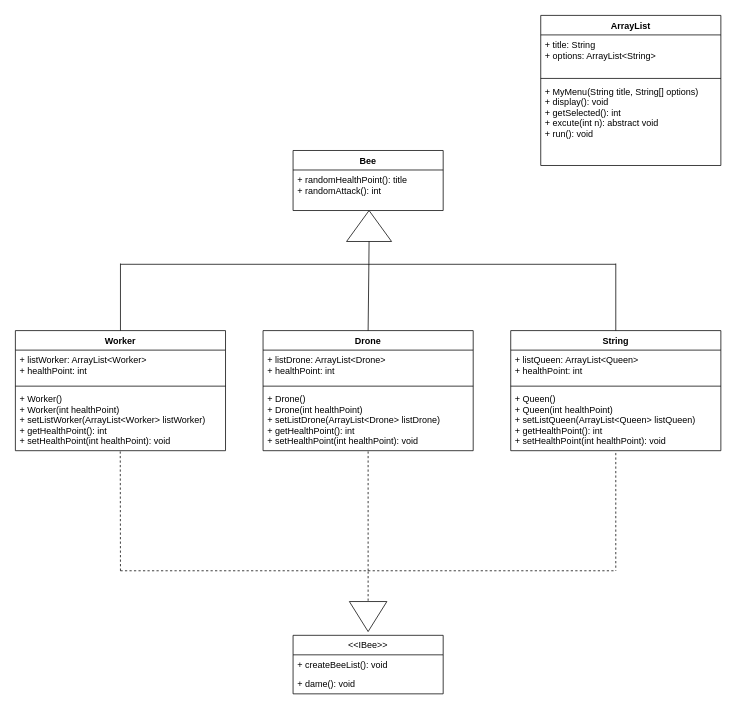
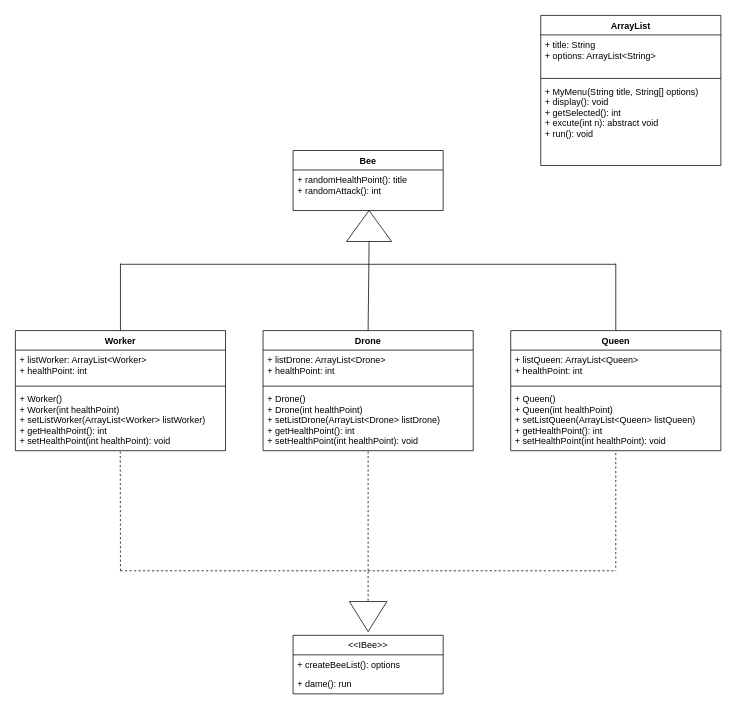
- <mxCell id="7" value="String" style="swimlane;fontStyle=1;align=center;verticalAlign=top;childLayout=stackLayout;horizontal=1;startSize=26;horizontalStack=0;resizeParent=1;resizeParentMax=0;resizeLast=0;collapsible=1;marginBottom=0;" parent="1" vertex="1"><mxGeometry x="680" y="440" width="280" height="160" as="geometry" /></mxCell>
+ <mxCell id="7" value="Queen" style="swimlane;fontStyle=1;align=center;verticalAlign=top;childLayout=stackLayout;horizontal=1;startSize=26;horizontalStack=0;resizeParent=1;resizeParentMax=0;resizeLast=0;collapsible=1;marginBottom=0;" parent="1" vertex="1"><mxGeometry x="680" y="440" width="280" height="160" as="geometry" /></mxCell>
- <mxCell id="5" value="+ createBeeList(): void" style="text;strokeColor=none;fillColor=none;align=left;verticalAlign=top;spacingLeft=4;spacingRight=4;overflow=hidden;rotatable=0;points=[[0,0.5],[1,0.5]];portConstraint=eastwest;" parent="4" vertex="1"><mxGeometry y="26" width="200" height="26" as="geometry" /></mxCell>
+ <mxCell id="5" value="+ createBeeList(): options" style="text;strokeColor=none;fillColor=none;align=left;verticalAlign=top;spacingLeft=4;spacingRight=4;overflow=hidden;rotatable=0;points=[[0,0.5],[1,0.5]];portConstraint=eastwest;" parent="4" vertex="1"><mxGeometry y="26" width="200" height="26" as="geometry" /></mxCell>
- <mxCell id="6" value="+ dame(): void" style="text;strokeColor=none;fillColor=none;align=left;verticalAlign=top;spacingLeft=4;spacingRight=4;overflow=hidden;rotatable=0;points=[[0,0.5],[1,0.5]];portConstraint=eastwest;" parent="4" vertex="1"><mxGeometry y="52" width="200" height="26" as="geometry" /></mxCell>
+ <mxCell id="6" value="+ dame(): run" style="text;strokeColor=none;fillColor=none;align=left;verticalAlign=top;spacingLeft=4;spacingRight=4;overflow=hidden;rotatable=0;points=[[0,0.5],[1,0.5]];portConstraint=eastwest;" parent="4" vertex="1"><mxGeometry y="52" width="200" height="26" as="geometry" /></mxCell>
